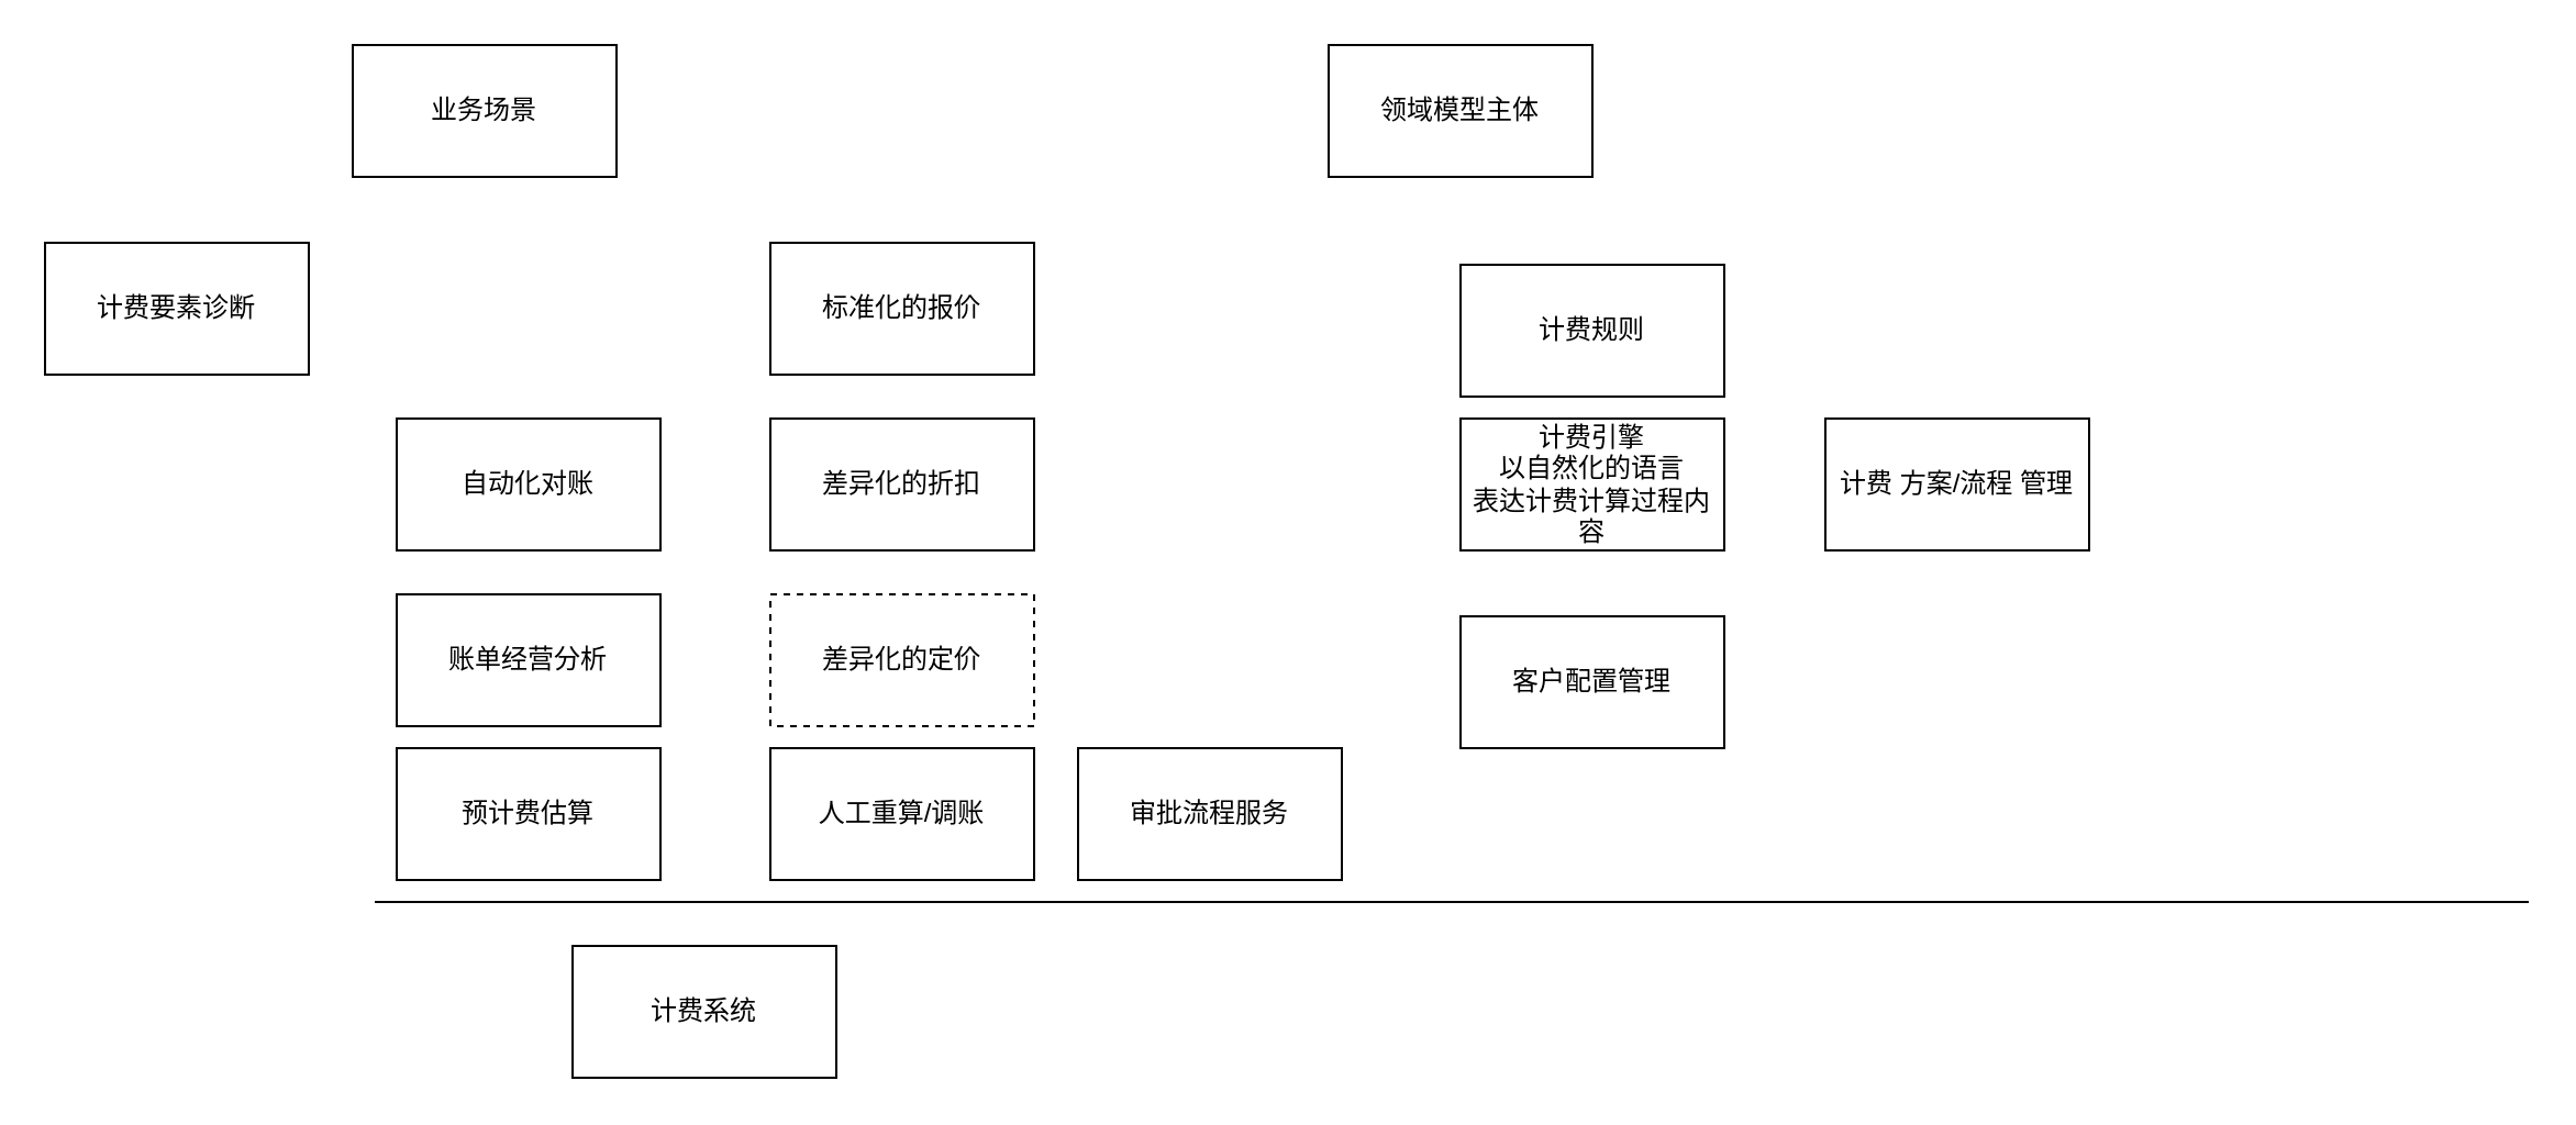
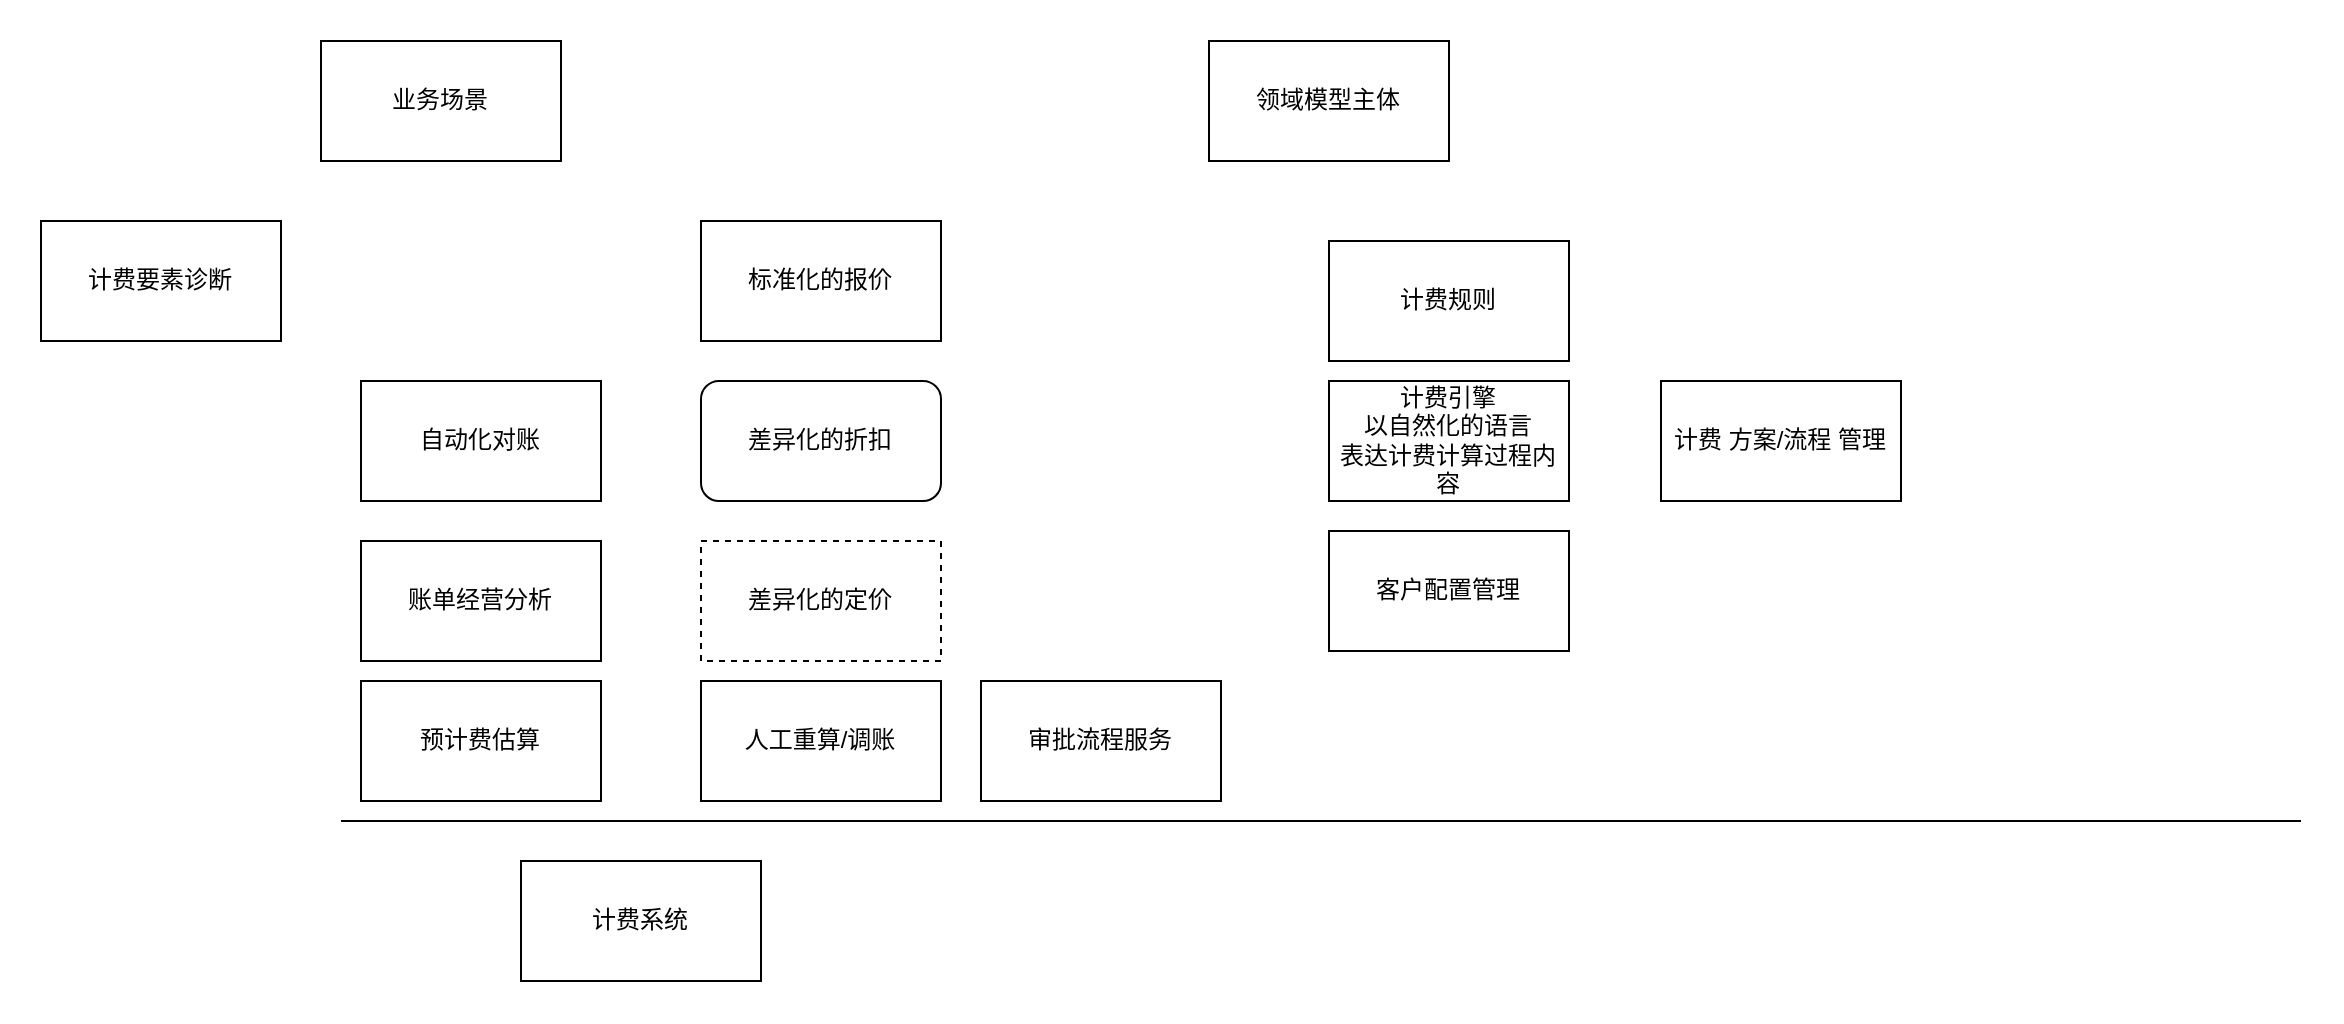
- <mxCell id="6" value="差异化的折扣" style="rounded=0;whiteSpace=wrap;html=1;" vertex="1" parent="1"><mxGeometry x="350" y="190" width="120" height="60" as="geometry" /></mxCell>
+ <mxCell id="6" value="差异化的折扣" style="whiteSpace=wrap;html=1;rounded=1;" vertex="1" parent="1"><mxGeometry x="350" y="190" width="120" height="60" as="geometry" /></mxCell>
- <mxCell id="11" value="客户配置管理" style="rounded=0;whiteSpace=wrap;html=1;" vertex="1" parent="1"><mxGeometry x="664" y="280" width="120" height="60" as="geometry" /></mxCell>
+ <mxCell id="11" value="客户配置管理" style="rounded=0;whiteSpace=wrap;html=1;" vertex="1" parent="1"><mxGeometry x="664" y="265" width="120" height="60" as="geometry" /></mxCell>
